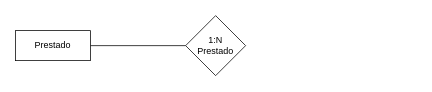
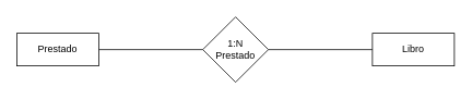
+ <mxCell id="5" style="edgeStyle=orthogonalEdgeStyle;rounded=0;orthogonalLoop=1;jettySize=auto;html=1;entryX=0;entryY=0.5;entryDx=0;entryDy=0;endArrow=none;endFill=0;" edge="1" parent="1" source="6" target="4"><mxGeometry relative="1" as="geometry" /></mxCell>
+ <mxCell id="4" value="Libro" style="whiteSpace=wrap;html=1;align=center;" vertex="1" parent="1"><mxGeometry x="454" y="40" width="100" height="40" as="geometry" /></mxCell>
